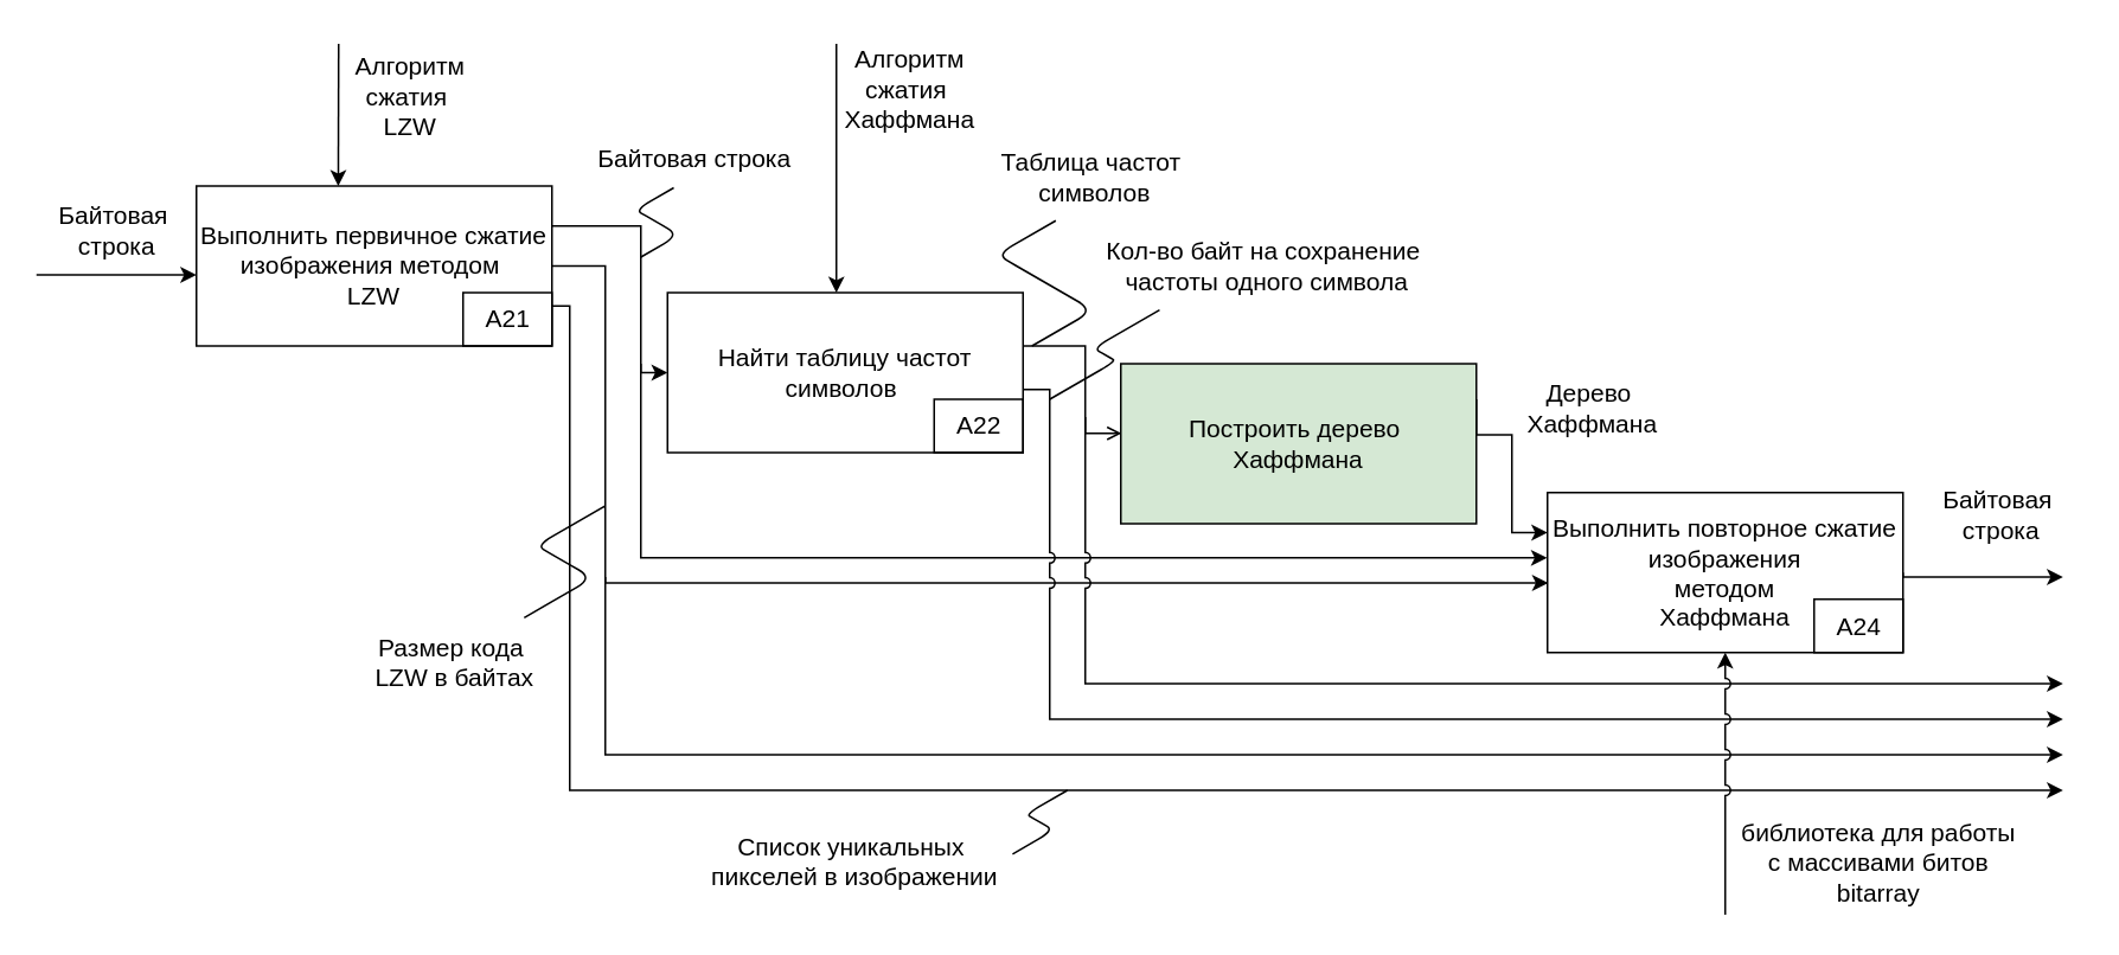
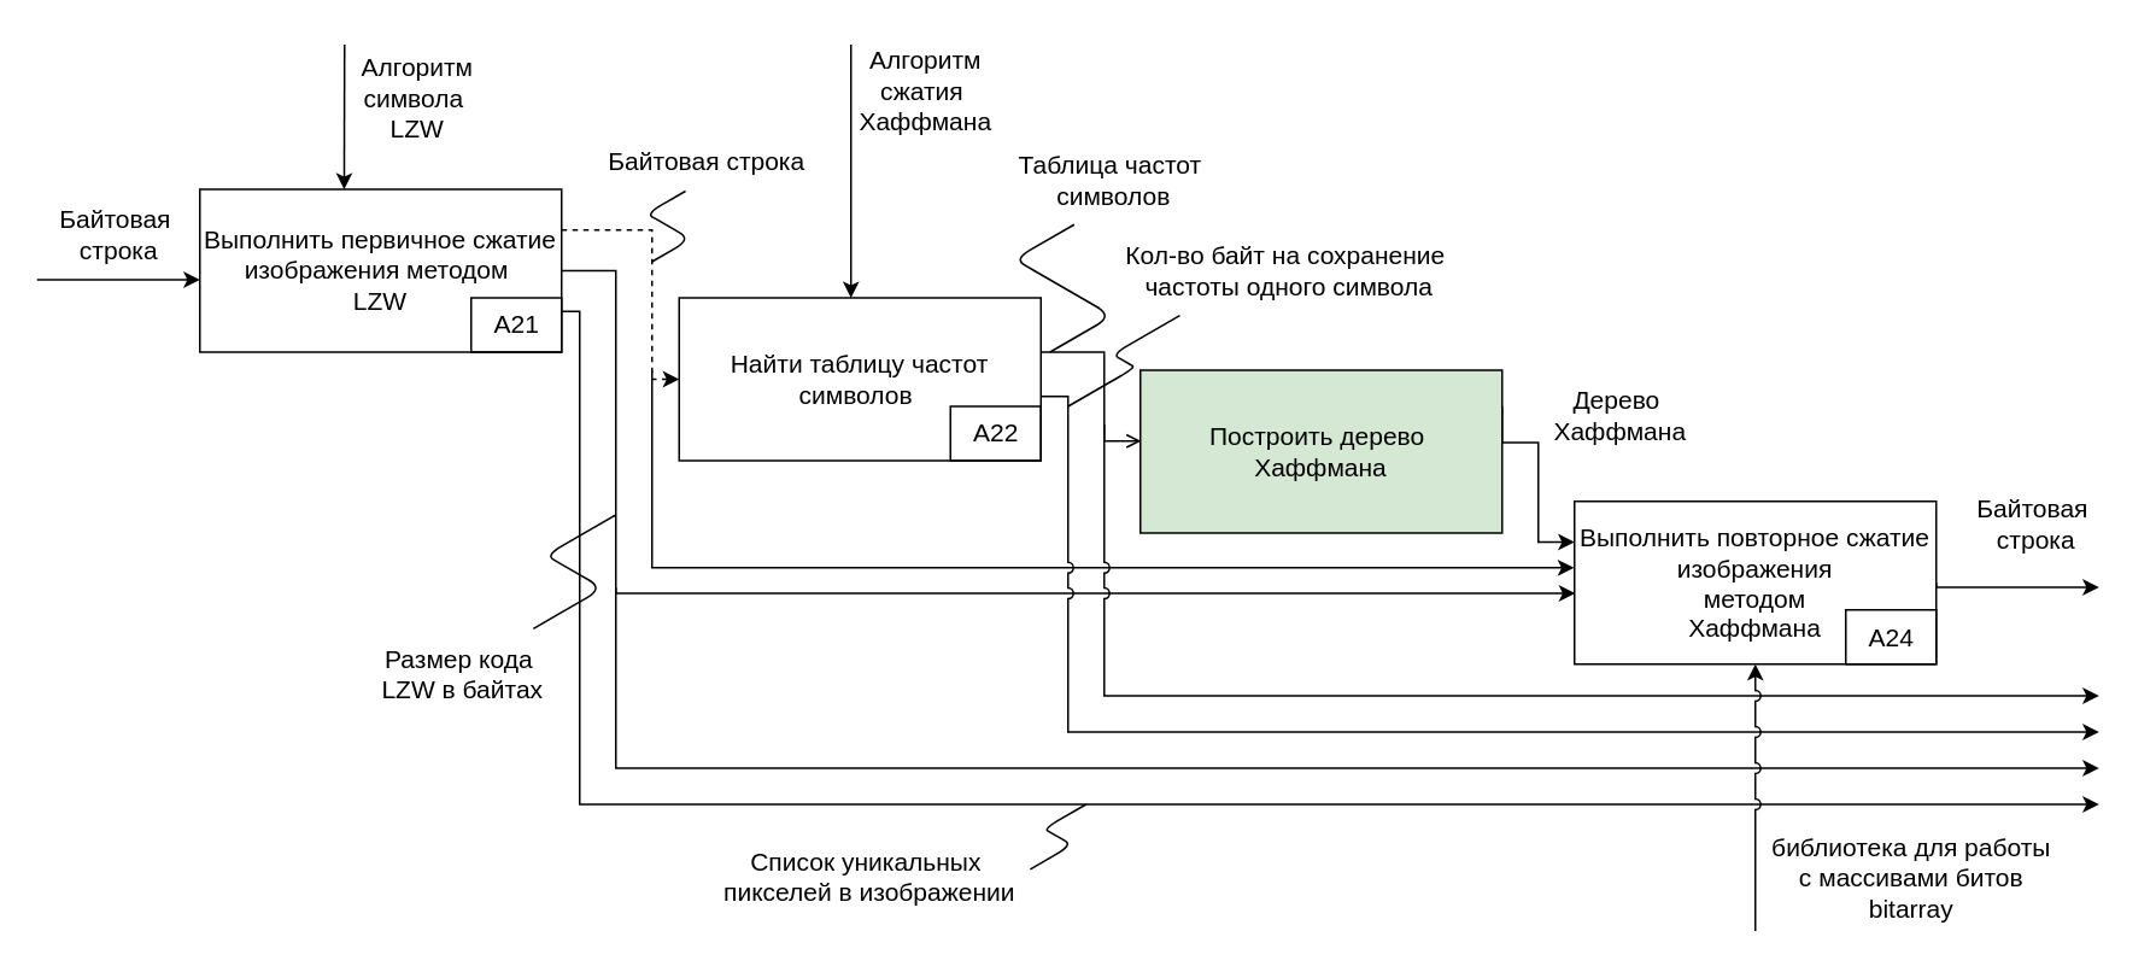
- <mxCell id="35" value="Алгоритм &lt;br&gt;сжатия&amp;nbsp;&lt;div&gt;&lt;font style=&quot;color: rgb(0, 0, 0);&quot;&gt;LZW&lt;/font&gt;&lt;/div&gt;" style="text;html=1;align=center;verticalAlign=middle;resizable=0;points=[];autosize=1;strokeColor=none;fillColor=none;fontSize=14;" vertex="1" parent="1"><mxGeometry x="185" y="24" width="90" height="60" as="geometry" /></mxCell>
+ <mxCell id="35" value="Алгоритм &lt;br&gt;символа&amp;nbsp;&lt;div&gt;&lt;font style=&quot;color: rgb(0, 0, 0);&quot;&gt;LZW&lt;/font&gt;&lt;/div&gt;" style="text;html=1;align=center;verticalAlign=middle;resizable=0;points=[];autosize=1;strokeColor=none;fillColor=none;fontSize=14;" vertex="1" parent="1"><mxGeometry x="185" y="24" width="90" height="60" as="geometry" /></mxCell>
- <mxCell id="11" value="" style="edgeStyle=orthogonalEdgeStyle;rounded=0;jumpStyle=arc;html=1;exitX=1;exitY=0.25;exitDx=0;exitDy=0;entryX=0;entryY=0.5;entryDx=0;entryDy=0;" parent="1" source="6" target="15" edge="1"><mxGeometry relative="1" as="geometry"><Array as="points"><mxPoint x="360" y="127" /><mxPoint x="360" y="209" /></Array></mxGeometry></mxCell>
+ <mxCell id="11" value="" style="edgeStyle=orthogonalEdgeStyle;rounded=0;jumpStyle=arc;html=1;exitX=1;exitY=0.25;exitDx=0;exitDy=0;entryX=0;entryY=0.5;entryDx=0;entryDy=0;dashed=1;" parent="1" source="6" target="15" edge="1"><mxGeometry relative="1" as="geometry"><Array as="points"><mxPoint x="360" y="127" /><mxPoint x="360" y="209" /></Array></mxGeometry></mxCell>
